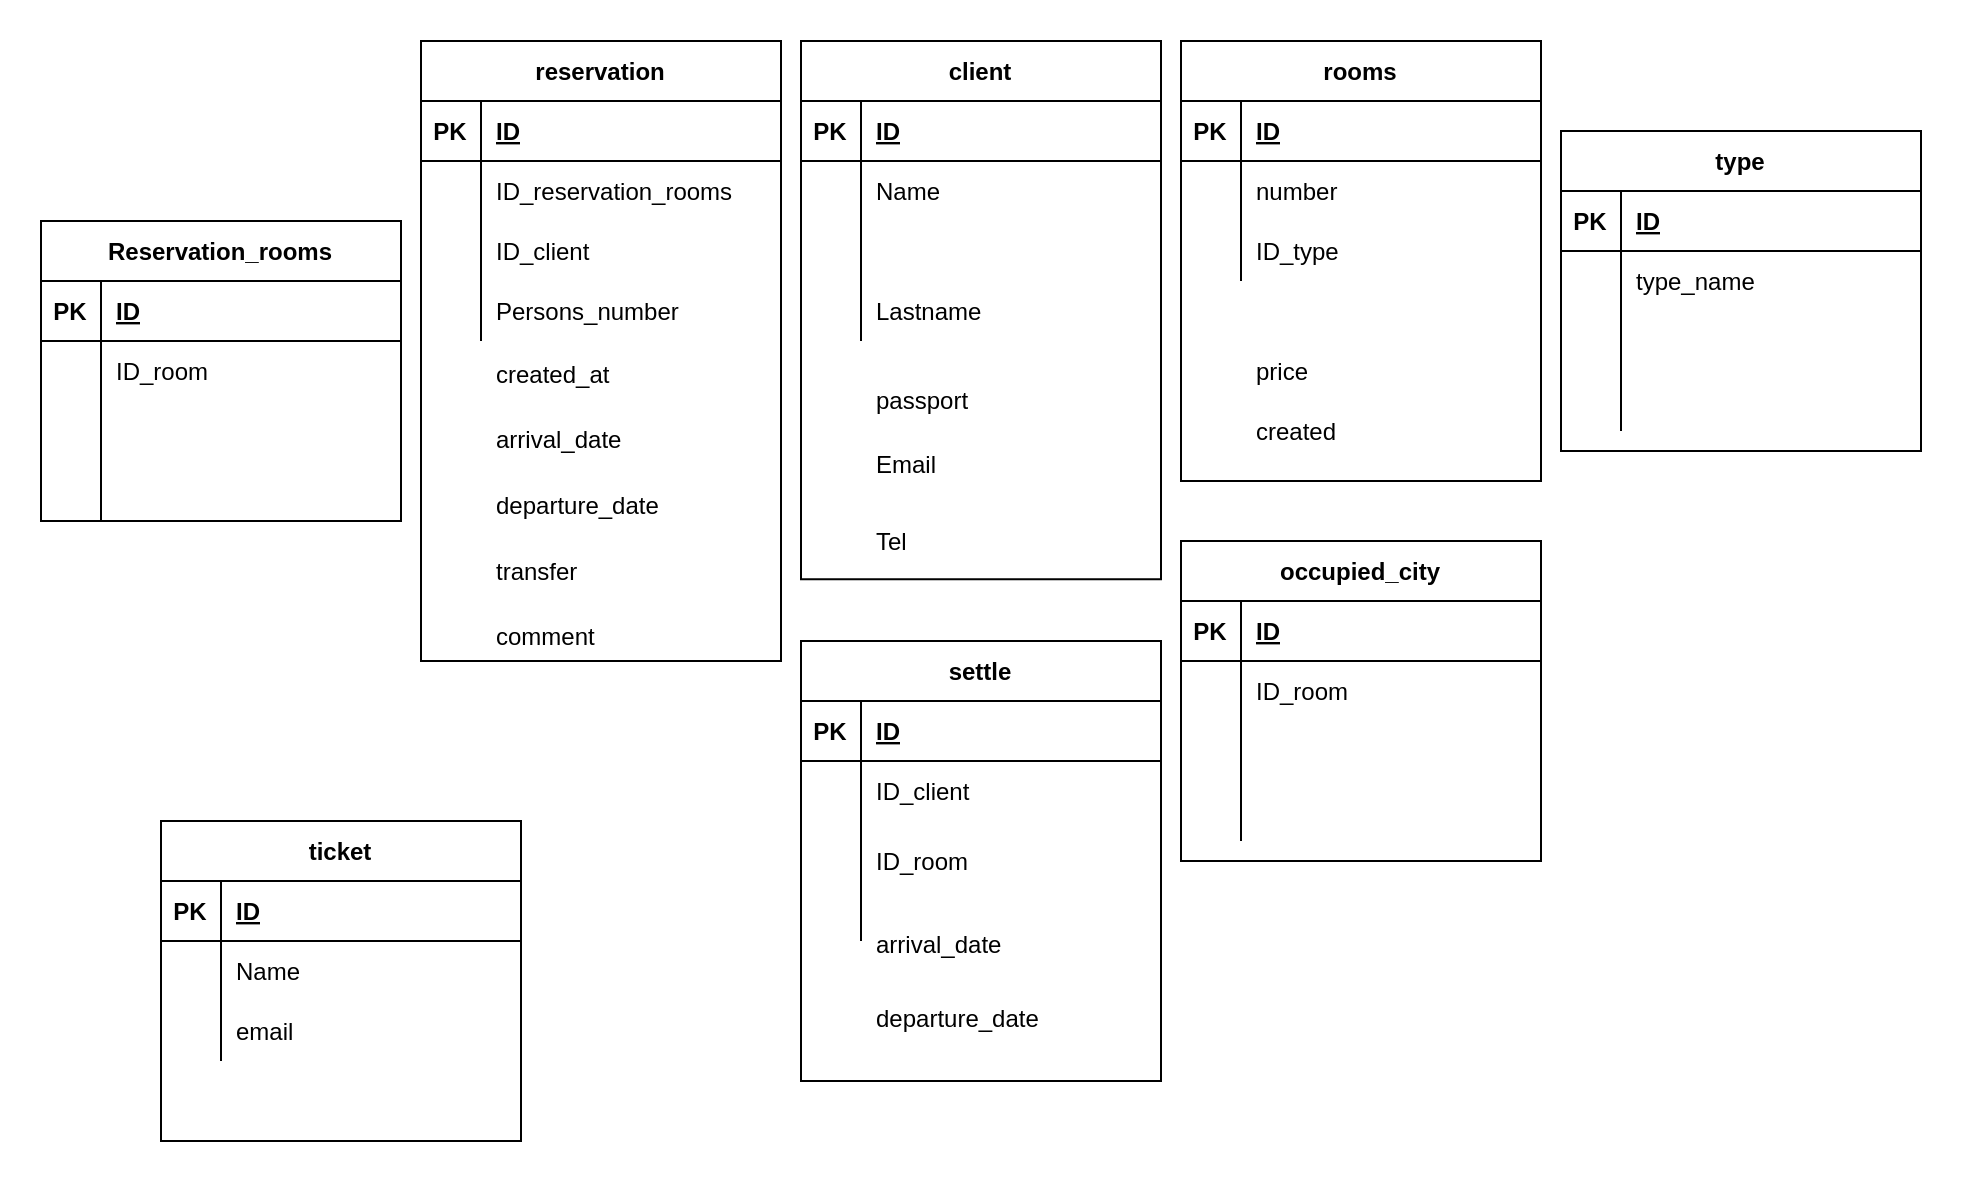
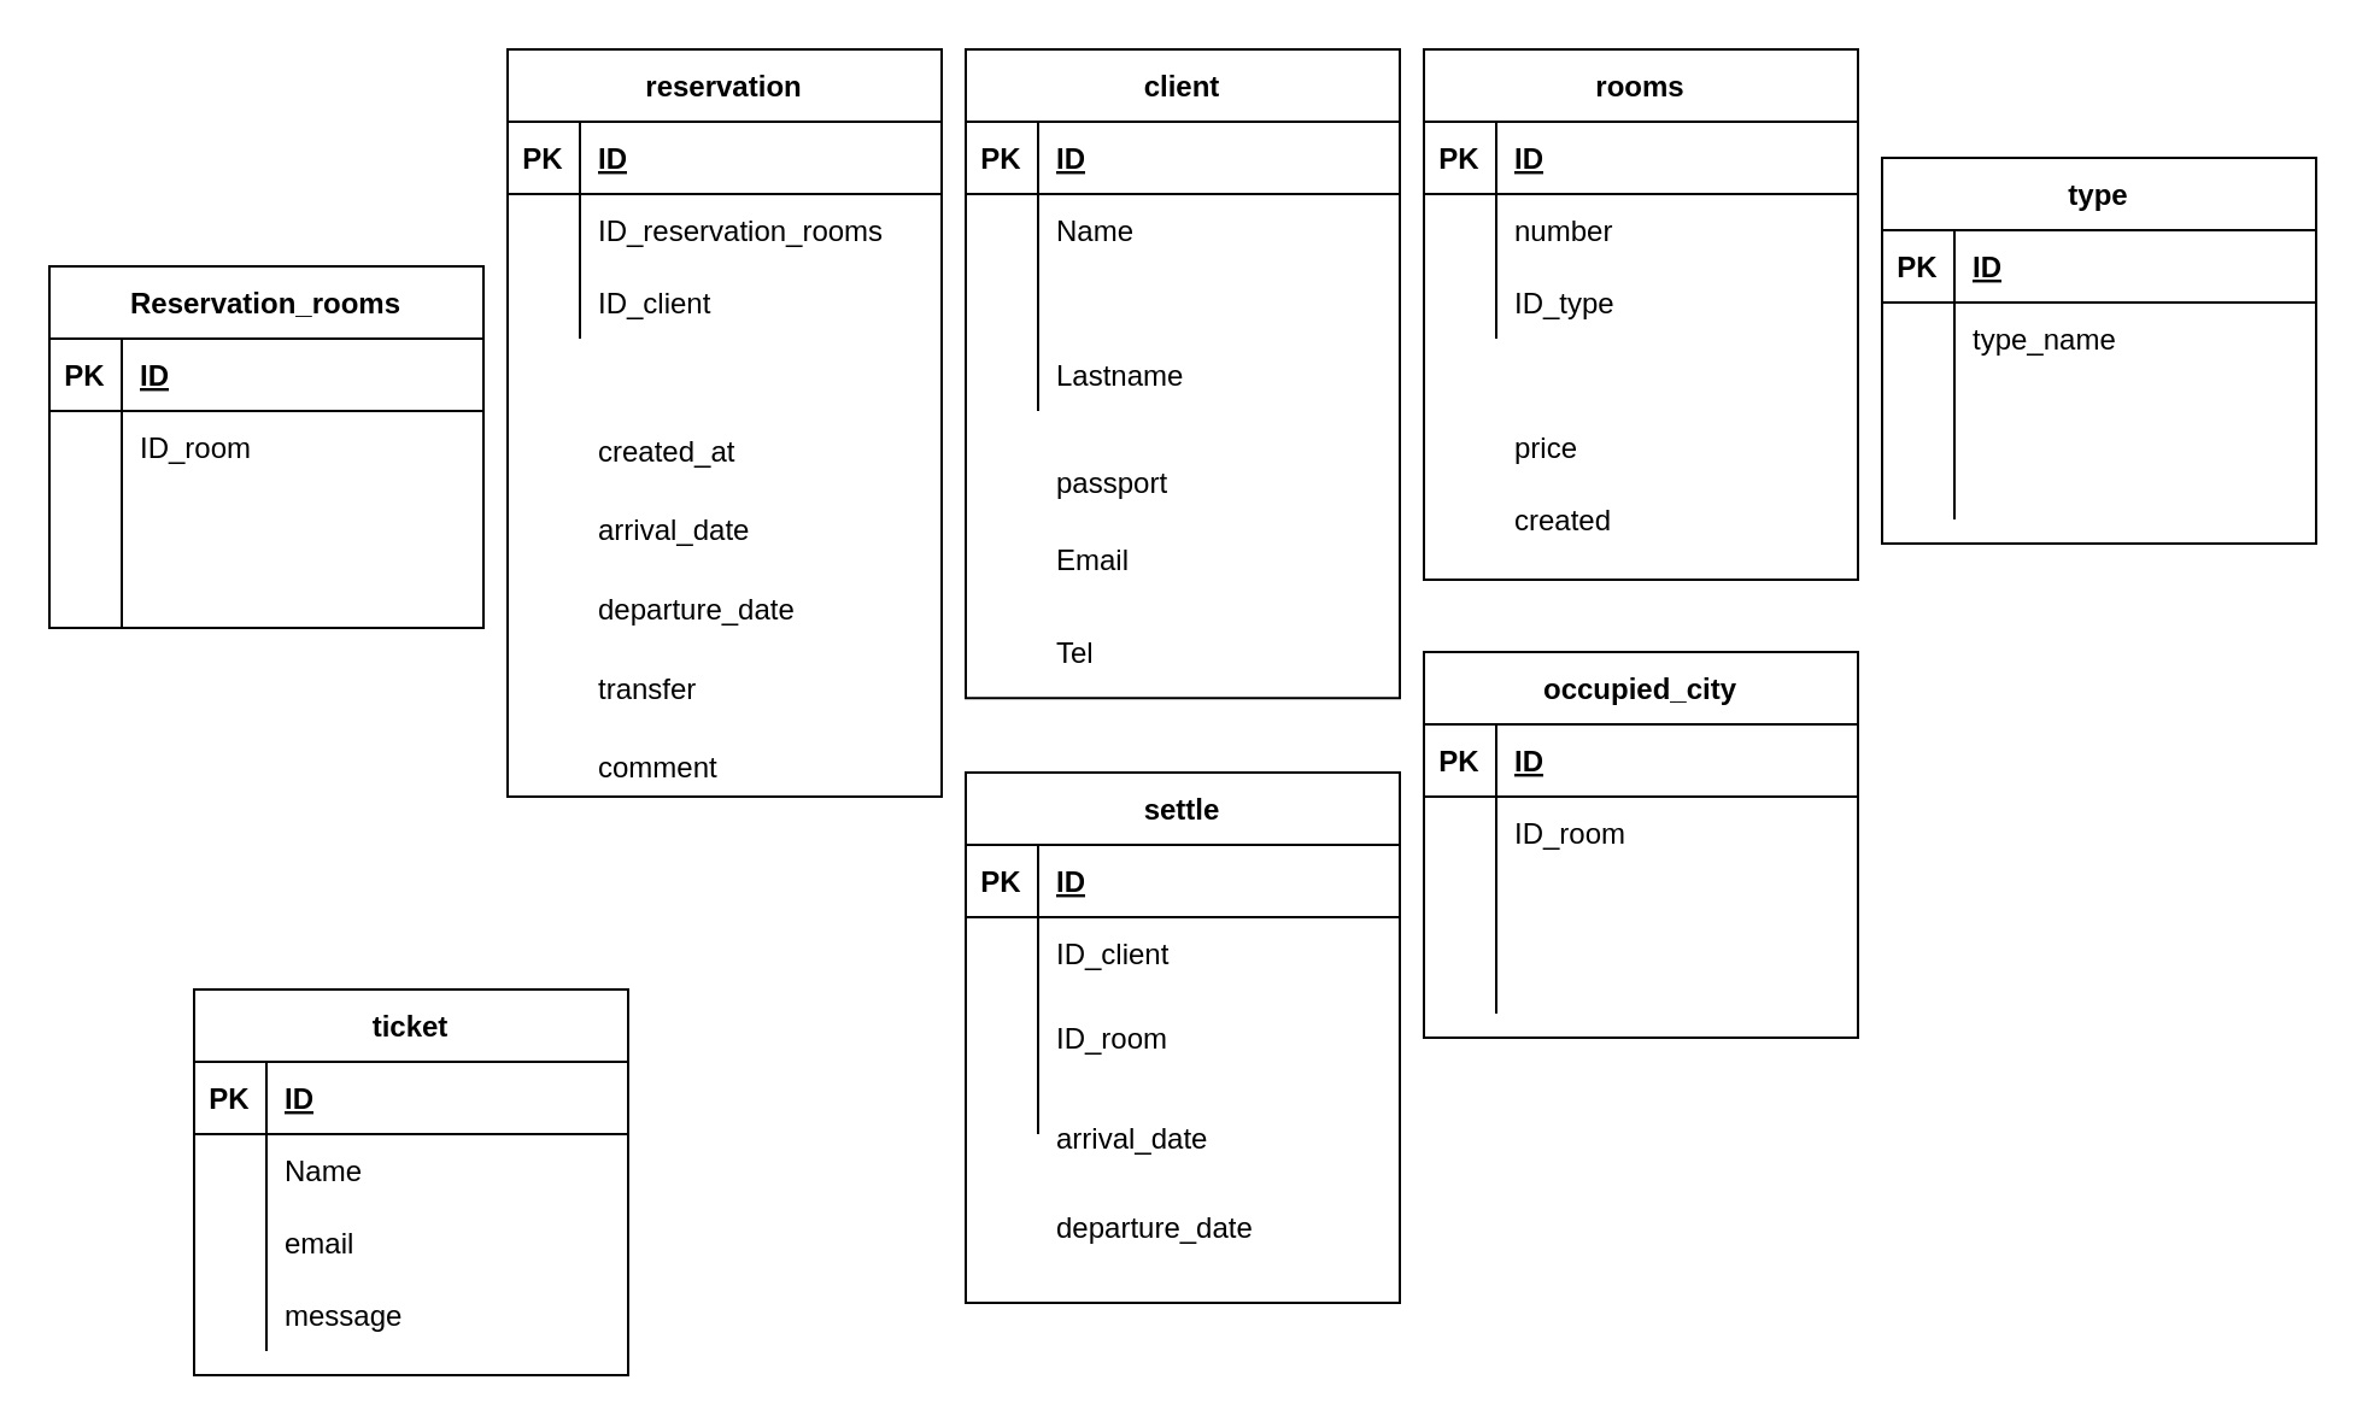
- <mxCell id="28" value="Persons_number" style="shape=partialRectangle;connectable=0;fillColor=none;top=0;left=0;bottom=0;right=0;align=left;spacingLeft=6;overflow=hidden;" vertex="1" parent="26"><mxGeometry x="30" width="150" height="30" as="geometry" /></mxCell>
+ <mxCell id="105" value="message" style="shape=partialRectangle;connectable=0;fillColor=none;top=0;left=0;bottom=0;right=0;align=left;spacingLeft=6;overflow=hidden;" vertex="1" parent="103"><mxGeometry x="30" width="150" height="30" as="geometry" /></mxCell>
